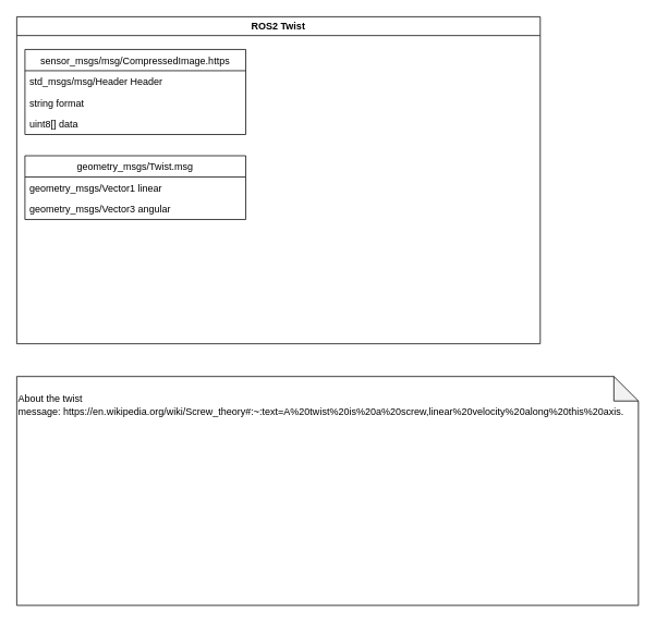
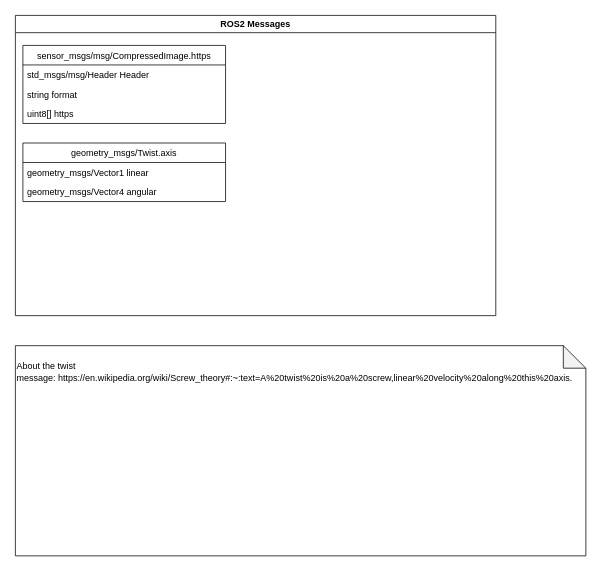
- <mxCell id="2" value="ROS2 Twist" style="swimlane;gradientColor=none;fillColor=default;swimlaneFillColor=default;" vertex="1" parent="1"><mxGeometry x="20" y="20" width="640" height="400" as="geometry" /></mxCell>
+ <mxCell id="2" value="ROS2 Messages" style="swimlane;gradientColor=none;fillColor=default;swimlaneFillColor=default;" vertex="1" parent="1"><mxGeometry x="20" y="20" width="640" height="400" as="geometry" /></mxCell>
- <mxCell id="6" value="uint8[] data" style="text;strokeColor=none;fillColor=none;align=left;verticalAlign=top;spacingLeft=4;spacingRight=4;overflow=hidden;rotatable=0;points=[[0,0.5],[1,0.5]];portConstraint=eastwest;" vertex="1" parent="3"><mxGeometry y="78" width="270" height="26" as="geometry" /></mxCell>
+ <mxCell id="6" value="uint8[] https" style="text;strokeColor=none;fillColor=none;align=left;verticalAlign=top;spacingLeft=4;spacingRight=4;overflow=hidden;rotatable=0;points=[[0,0.5],[1,0.5]];portConstraint=eastwest;" vertex="1" parent="3"><mxGeometry y="78" width="270" height="26" as="geometry" /></mxCell>
- <mxCell id="7" value="geometry_msgs/Twist.msg" style="swimlane;fontStyle=0;childLayout=stackLayout;horizontal=1;startSize=26;fillColor=none;horizontalStack=0;resizeParent=1;resizeParentMax=0;resizeLast=0;collapsible=1;marginBottom=0;" vertex="1" parent="2"><mxGeometry x="10" y="170" width="270" height="78" as="geometry" /></mxCell>
+ <mxCell id="7" value="geometry_msgs/Twist.axis" style="swimlane;fontStyle=0;childLayout=stackLayout;horizontal=1;startSize=26;fillColor=none;horizontalStack=0;resizeParent=1;resizeParentMax=0;resizeLast=0;collapsible=1;marginBottom=0;" vertex="1" parent="2"><mxGeometry x="10" y="170" width="270" height="78" as="geometry" /></mxCell>
- <mxCell id="9" value="geometry_msgs/Vector3 angular" style="text;strokeColor=none;fillColor=none;align=left;verticalAlign=top;spacingLeft=4;spacingRight=4;overflow=hidden;rotatable=0;points=[[0,0.5],[1,0.5]];portConstraint=eastwest;" vertex="1" parent="7"><mxGeometry y="52" width="270" height="26" as="geometry" /></mxCell>
+ <mxCell id="9" value="geometry_msgs/Vector4 angular" style="text;strokeColor=none;fillColor=none;align=left;verticalAlign=top;spacingLeft=4;spacingRight=4;overflow=hidden;rotatable=0;points=[[0,0.5],[1,0.5]];portConstraint=eastwest;" vertex="1" parent="7"><mxGeometry y="52" width="270" height="26" as="geometry" /></mxCell>
